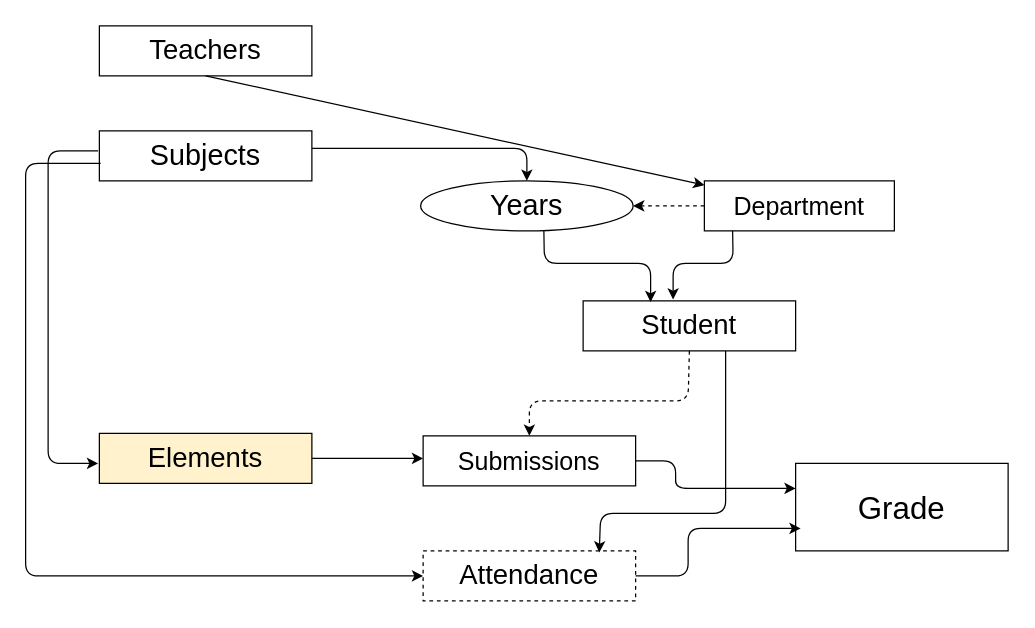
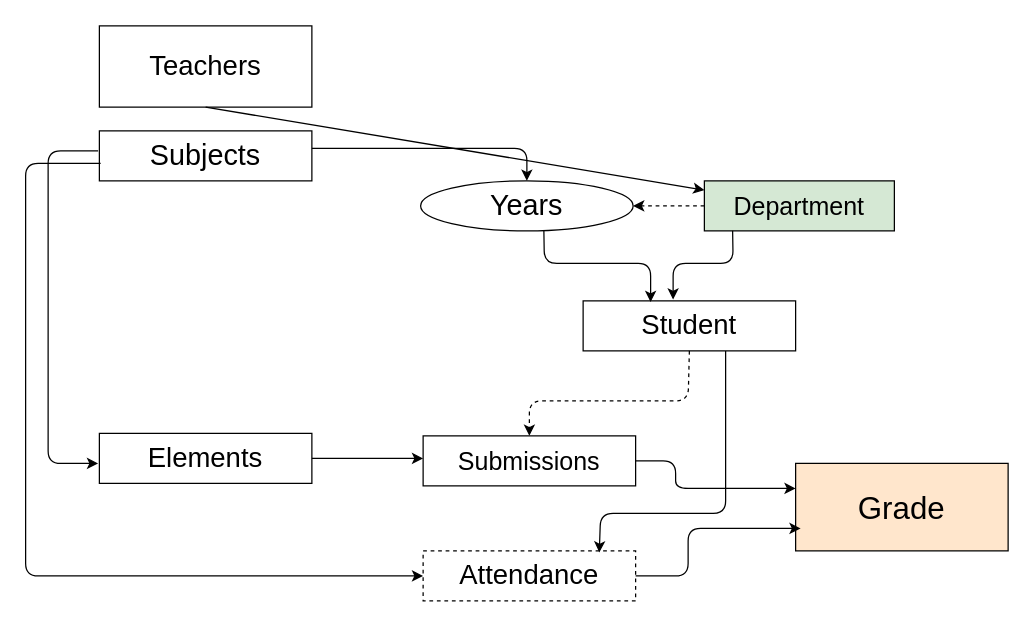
- <mxCell id="2" value="&lt;font style=&quot;font-size: 22px&quot;&gt;Teachers&lt;/font&gt;" style="rounded=0;whiteSpace=wrap;html=1;" vertex="1" parent="1"><mxGeometry x="79" y="20" width="170" height="40" as="geometry" /></mxCell>
+ <mxCell id="2" value="&lt;font style=&quot;font-size: 22px&quot;&gt;Teachers&lt;/font&gt;" style="rounded=0;whiteSpace=wrap;html=1;" vertex="1" parent="1"><mxGeometry x="79" y="20" width="170" height="65" as="geometry" /></mxCell>
- <mxCell id="8" value="&lt;font style=&quot;font-size: 20px&quot;&gt;Department&lt;/font&gt;" style="rounded=0;whiteSpace=wrap;html=1;" vertex="1" parent="1"><mxGeometry x="563" y="144" width="152" height="40" as="geometry" /></mxCell>
+ <mxCell id="8" value="&lt;font style=&quot;font-size: 20px&quot;&gt;Department&lt;/font&gt;" style="rounded=0;whiteSpace=wrap;html=1;fillColor=#d5e8d4;" vertex="1" parent="1"><mxGeometry x="563" y="144" width="152" height="40" as="geometry" /></mxCell>
- <mxCell id="12" value="&lt;font style=&quot;font-size: 22px&quot;&gt;Elements&lt;/font&gt;" style="rounded=0;whiteSpace=wrap;html=1;fillColor=#fff2cc;" vertex="1" parent="1"><mxGeometry x="79" y="346" width="170" height="40" as="geometry" /></mxCell>
+ <mxCell id="12" value="&lt;font style=&quot;font-size: 22px&quot;&gt;Elements&lt;/font&gt;" style="rounded=0;whiteSpace=wrap;html=1;" vertex="1" parent="1"><mxGeometry x="79" y="346" width="170" height="40" as="geometry" /></mxCell>
- <mxCell id="20" value="&lt;font style=&quot;font-size: 25px&quot;&gt;Grade&lt;/font&gt;" style="rounded=0;whiteSpace=wrap;html=1;" vertex="1" parent="1"><mxGeometry x="636" y="370" width="170" height="70" as="geometry" /></mxCell>
+ <mxCell id="20" value="&lt;font style=&quot;font-size: 25px&quot;&gt;Grade&lt;/font&gt;" style="rounded=0;whiteSpace=wrap;html=1;fillColor=#ffe6cc;" vertex="1" parent="1"><mxGeometry x="636" y="370" width="170" height="70" as="geometry" /></mxCell>
